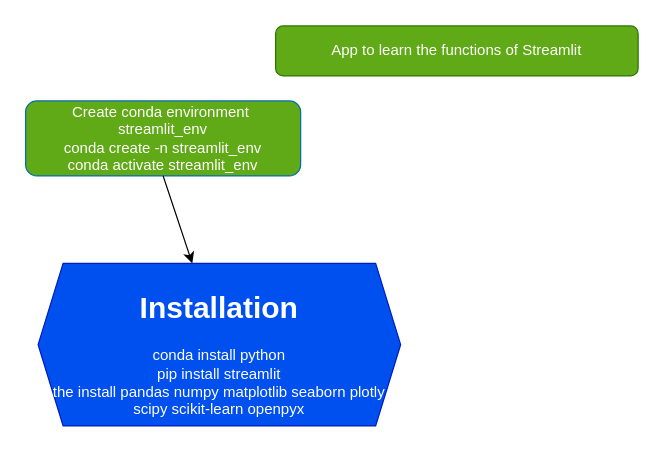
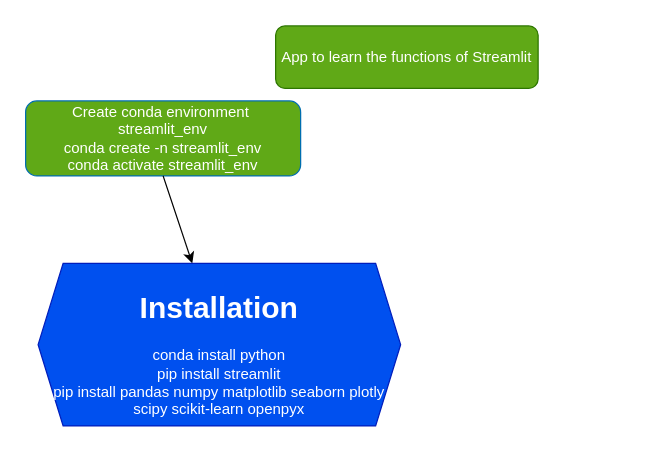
- <mxCell id="2" value="App to learn the functions of Streamlit" style="rounded=1;whiteSpace=wrap;html=1;fillColor=#60a917;fontColor=#ffffff;strokeColor=#2D7600;" vertex="1" parent="1"><mxGeometry x="220" y="20" width="290" height="40" as="geometry" /></mxCell>
+ <mxCell id="2" value="App to learn the functions of Streamlit" style="rounded=1;whiteSpace=wrap;html=1;fillColor=#60a917;fontColor=#ffffff;strokeColor=#2D7600;" vertex="1" parent="1"><mxGeometry x="220" y="20" width="210" height="50" as="geometry" /></mxCell>
- <mxCell id="5" value="&lt;h1&gt;Installation&lt;/h1&gt;conda install python&lt;br&gt;pip install streamlit&lt;br&gt;the install pandas numpy matplotlib seaborn plotly scipy scikit-learn openpyx" style="shape=hexagon;perimeter=hexagonPerimeter2;whiteSpace=wrap;html=1;fixedSize=1;fillColor=#0050ef;fontColor=#ffffff;strokeColor=#001DBC;" vertex="1" parent="1"><mxGeometry x="30" y="210" width="290" height="130" as="geometry" /></mxCell>
+ <mxCell id="5" value="&lt;h1&gt;Installation&lt;/h1&gt;conda install python&lt;br&gt;pip install streamlit&lt;br&gt;pip install pandas numpy matplotlib seaborn plotly scipy scikit-learn openpyx" style="shape=hexagon;perimeter=hexagonPerimeter2;whiteSpace=wrap;html=1;fixedSize=1;fillColor=#0050ef;fontColor=#ffffff;strokeColor=#001DBC;" vertex="1" parent="1"><mxGeometry x="30" y="210" width="290" height="130" as="geometry" /></mxCell>
